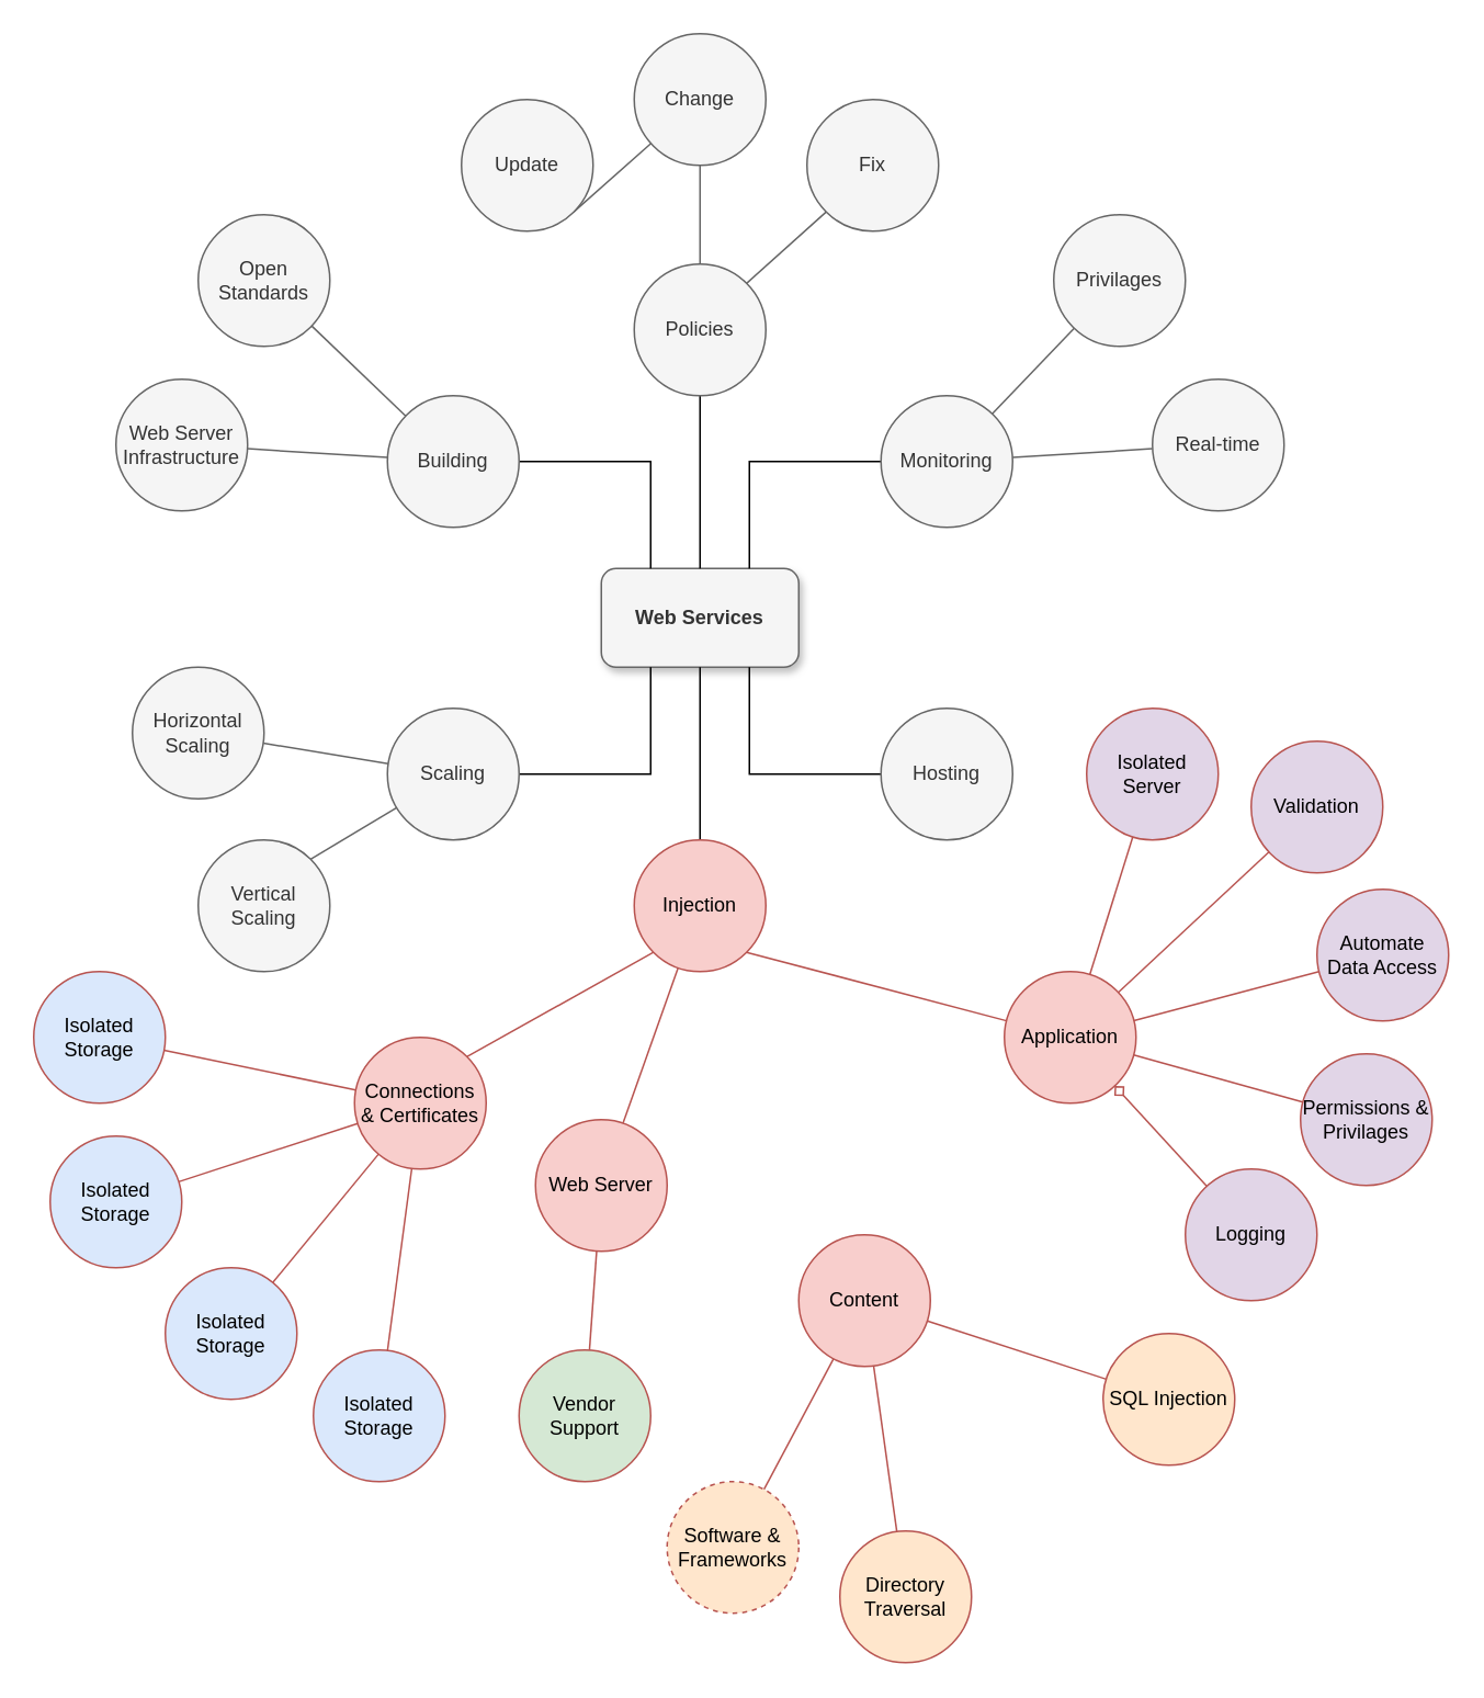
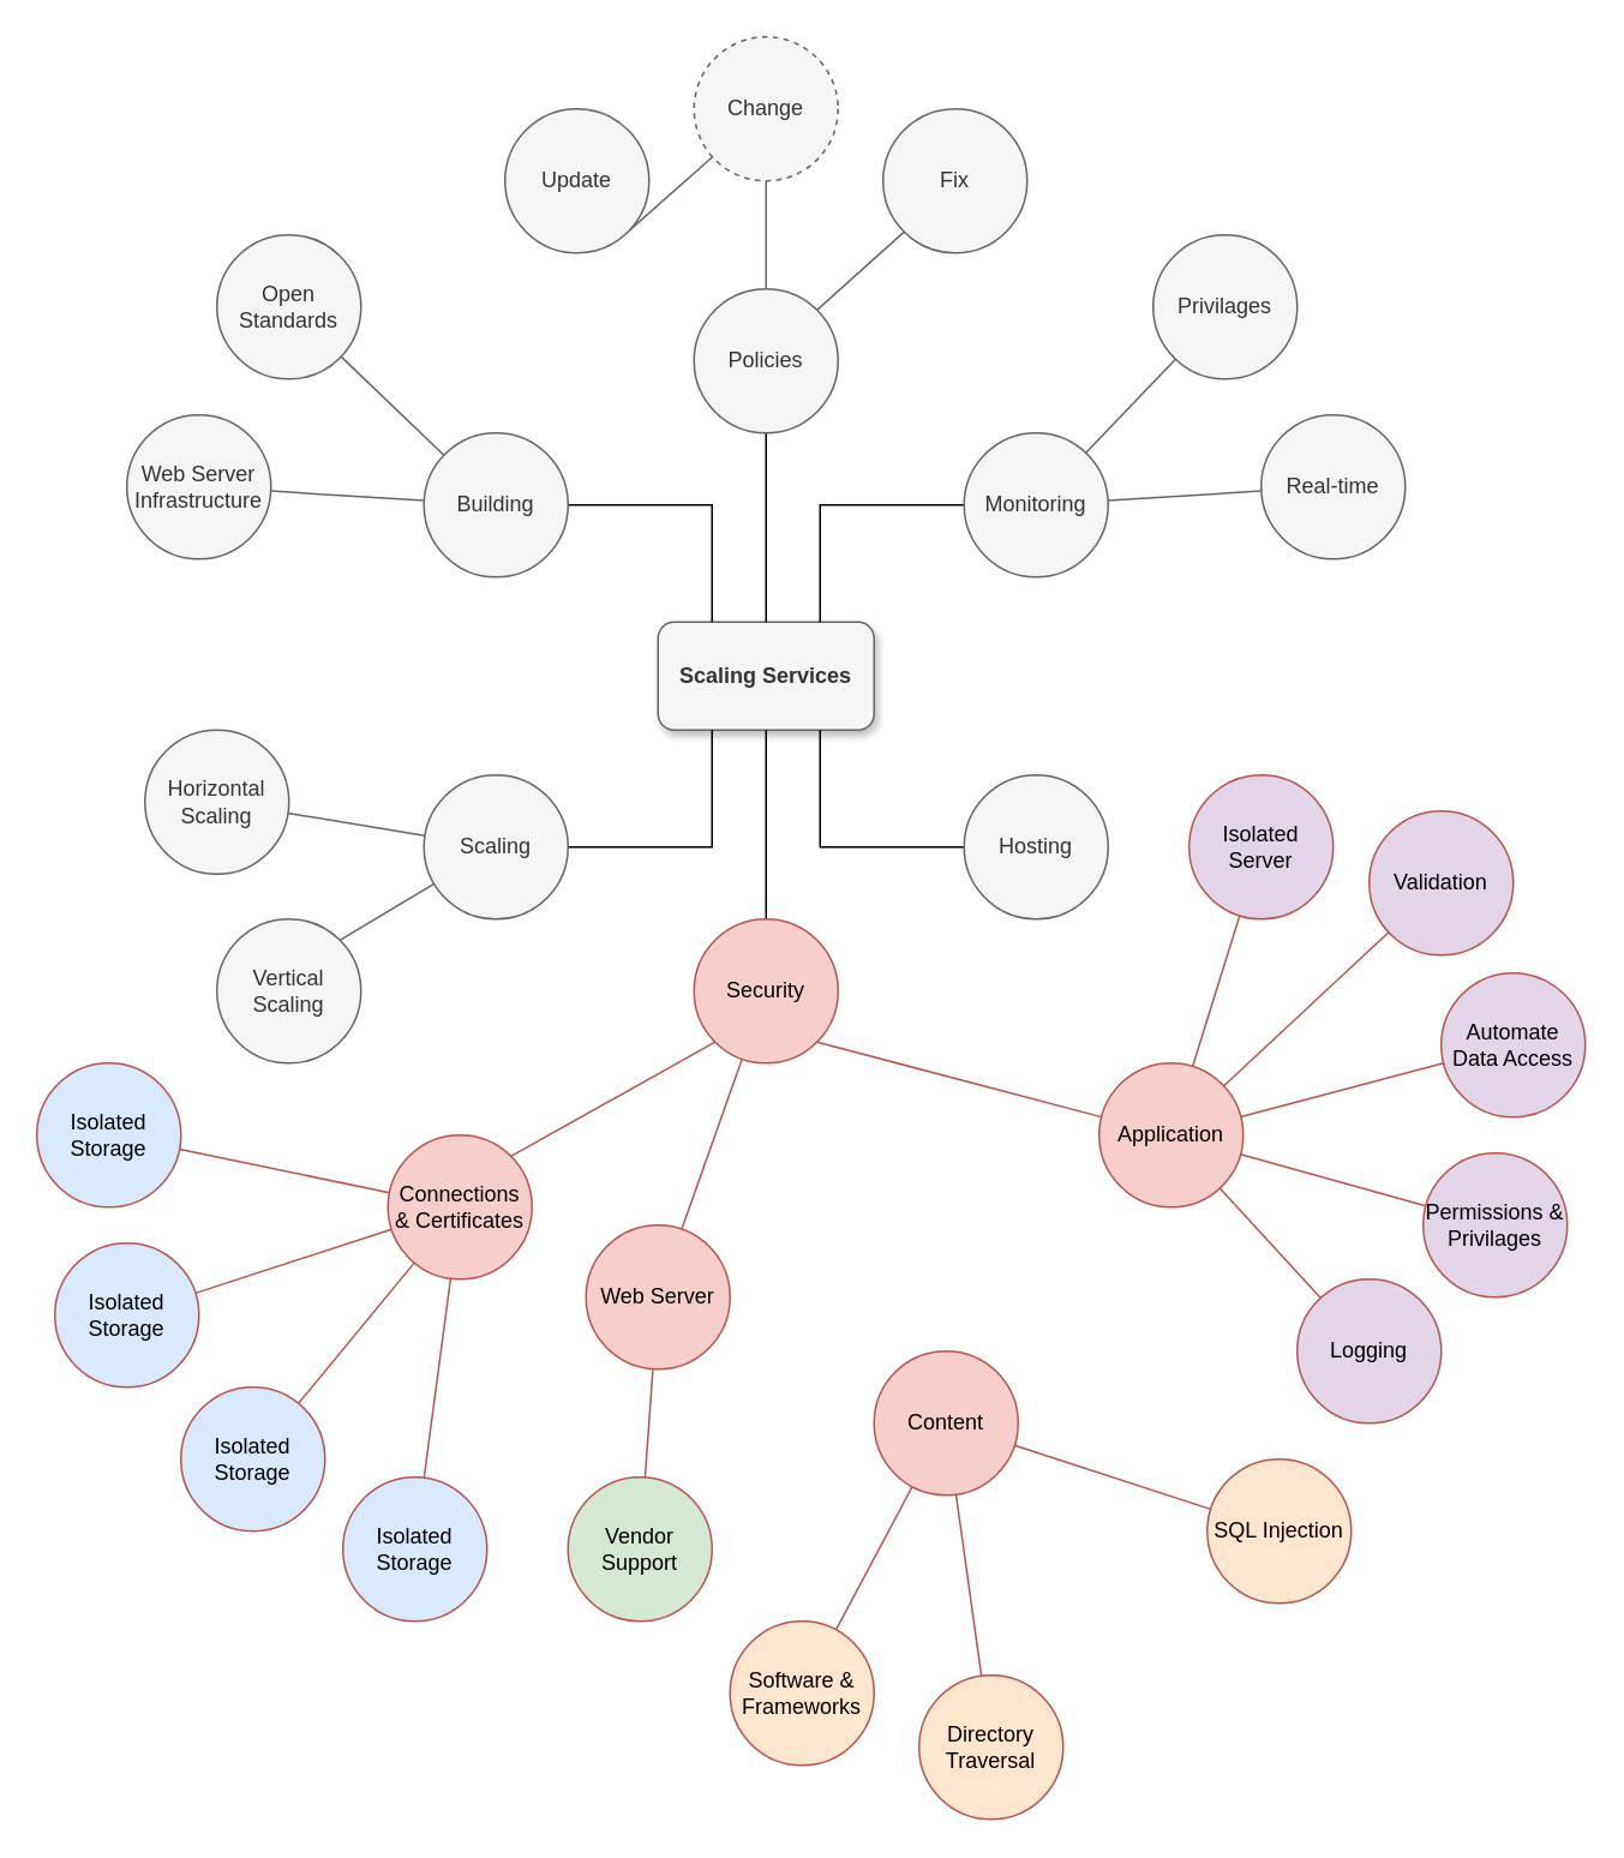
- <mxCell id="18" value="Change" style="ellipse;whiteSpace=wrap;html=1;aspect=fixed;fillColor=#f5f5f5;strokeColor=#666666;fontColor=#333333;" parent="1" vertex="1"><mxGeometry x="385" y="20" width="80" height="80" as="geometry" /></mxCell>
+ <mxCell id="18" value="Change" style="ellipse;whiteSpace=wrap;html=1;aspect=fixed;fillColor=#f5f5f5;strokeColor=#666666;fontColor=#333333;dashed=1;" parent="1" vertex="1"><mxGeometry x="385" y="20" width="80" height="80" as="geometry" /></mxCell>
- <mxCell id="2" value="Web Services" style="rounded=1;whiteSpace=wrap;html=1;shadow=1;glass=0;sketch=0;fillColor=#f5f5f5;fontColor=#333333;strokeColor=#666666;fontStyle=1" parent="1" vertex="1"><mxGeometry x="365" y="345" width="120" height="60" as="geometry" /></mxCell>
+ <mxCell id="2" value="Scaling Services" style="rounded=1;whiteSpace=wrap;html=1;shadow=1;glass=0;sketch=0;fillColor=#f5f5f5;fontColor=#333333;strokeColor=#666666;fontStyle=1" parent="1" vertex="1"><mxGeometry x="365" y="345" width="120" height="60" as="geometry" /></mxCell>
- <mxCell id="14" value="Injection" style="ellipse;whiteSpace=wrap;html=1;aspect=fixed;fillColor=#f8cecc;strokeColor=#b85450;" parent="1" vertex="1"><mxGeometry x="385" y="510" width="80" height="80" as="geometry" /></mxCell>
+ <mxCell id="14" value="Security" style="ellipse;whiteSpace=wrap;html=1;aspect=fixed;fillColor=#f8cecc;strokeColor=#b85450;" parent="1" vertex="1"><mxGeometry x="385" y="510" width="80" height="80" as="geometry" /></mxCell>
- <mxCell id="64" style="edgeStyle=none;rounded=0;orthogonalLoop=1;jettySize=auto;html=1;endArrow=diamond;endFill=0;strokeColor=#B85450;" edge="1" parent="1" source="65" target="31"><mxGeometry relative="1" as="geometry" /></mxCell>
+ <mxCell id="64" style="edgeStyle=none;rounded=0;orthogonalLoop=1;jettySize=auto;html=1;endArrow=none;endFill=0;strokeColor=#B85450;" edge="1" parent="1" source="65" target="31"><mxGeometry relative="1" as="geometry" /></mxCell>
- <mxCell id="51" value="Software &amp;amp; Frameworks" style="ellipse;whiteSpace=wrap;html=1;aspect=fixed;fillColor=#ffe6cc;strokeColor=#B85450;dashed=1;" vertex="1" parent="1"><mxGeometry x="405" y="900" width="80" height="80" as="geometry" /></mxCell>
+ <mxCell id="51" value="Software &amp;amp; Frameworks" style="ellipse;whiteSpace=wrap;html=1;aspect=fixed;fillColor=#ffe6cc;strokeColor=#B85450;" vertex="1" parent="1"><mxGeometry x="405" y="900" width="80" height="80" as="geometry" /></mxCell>
